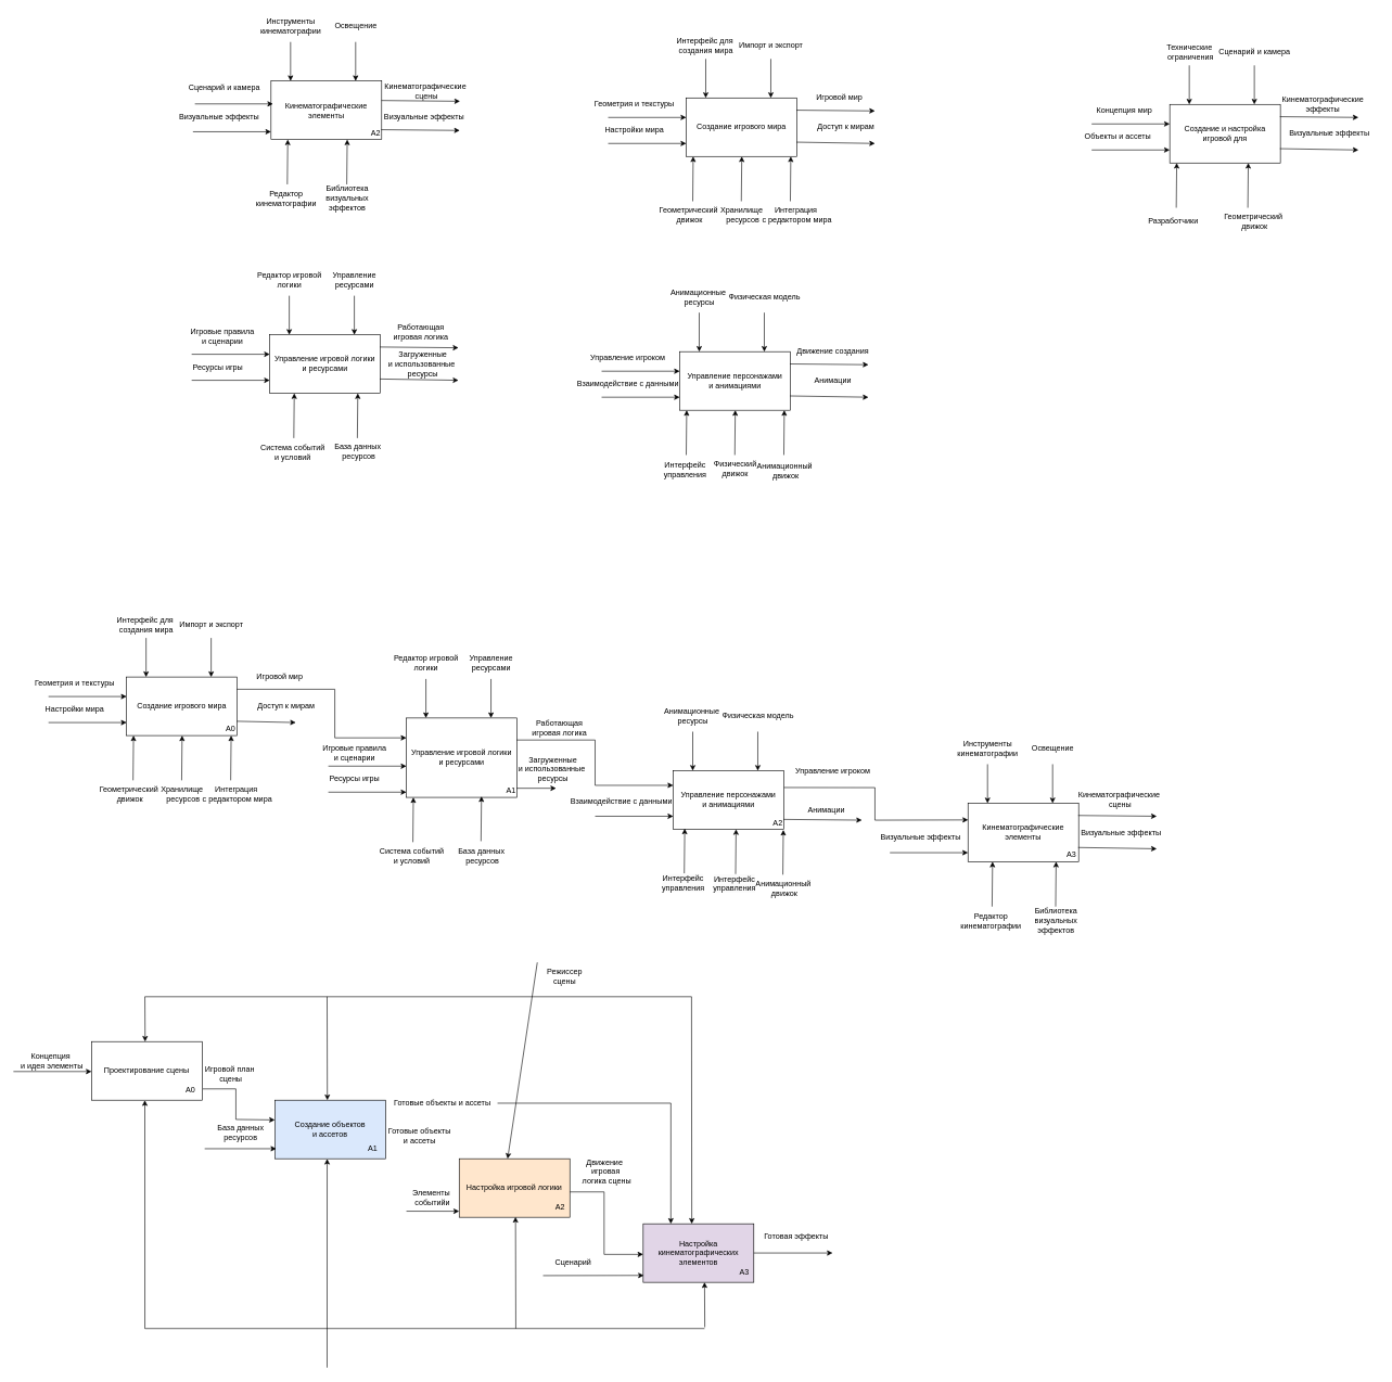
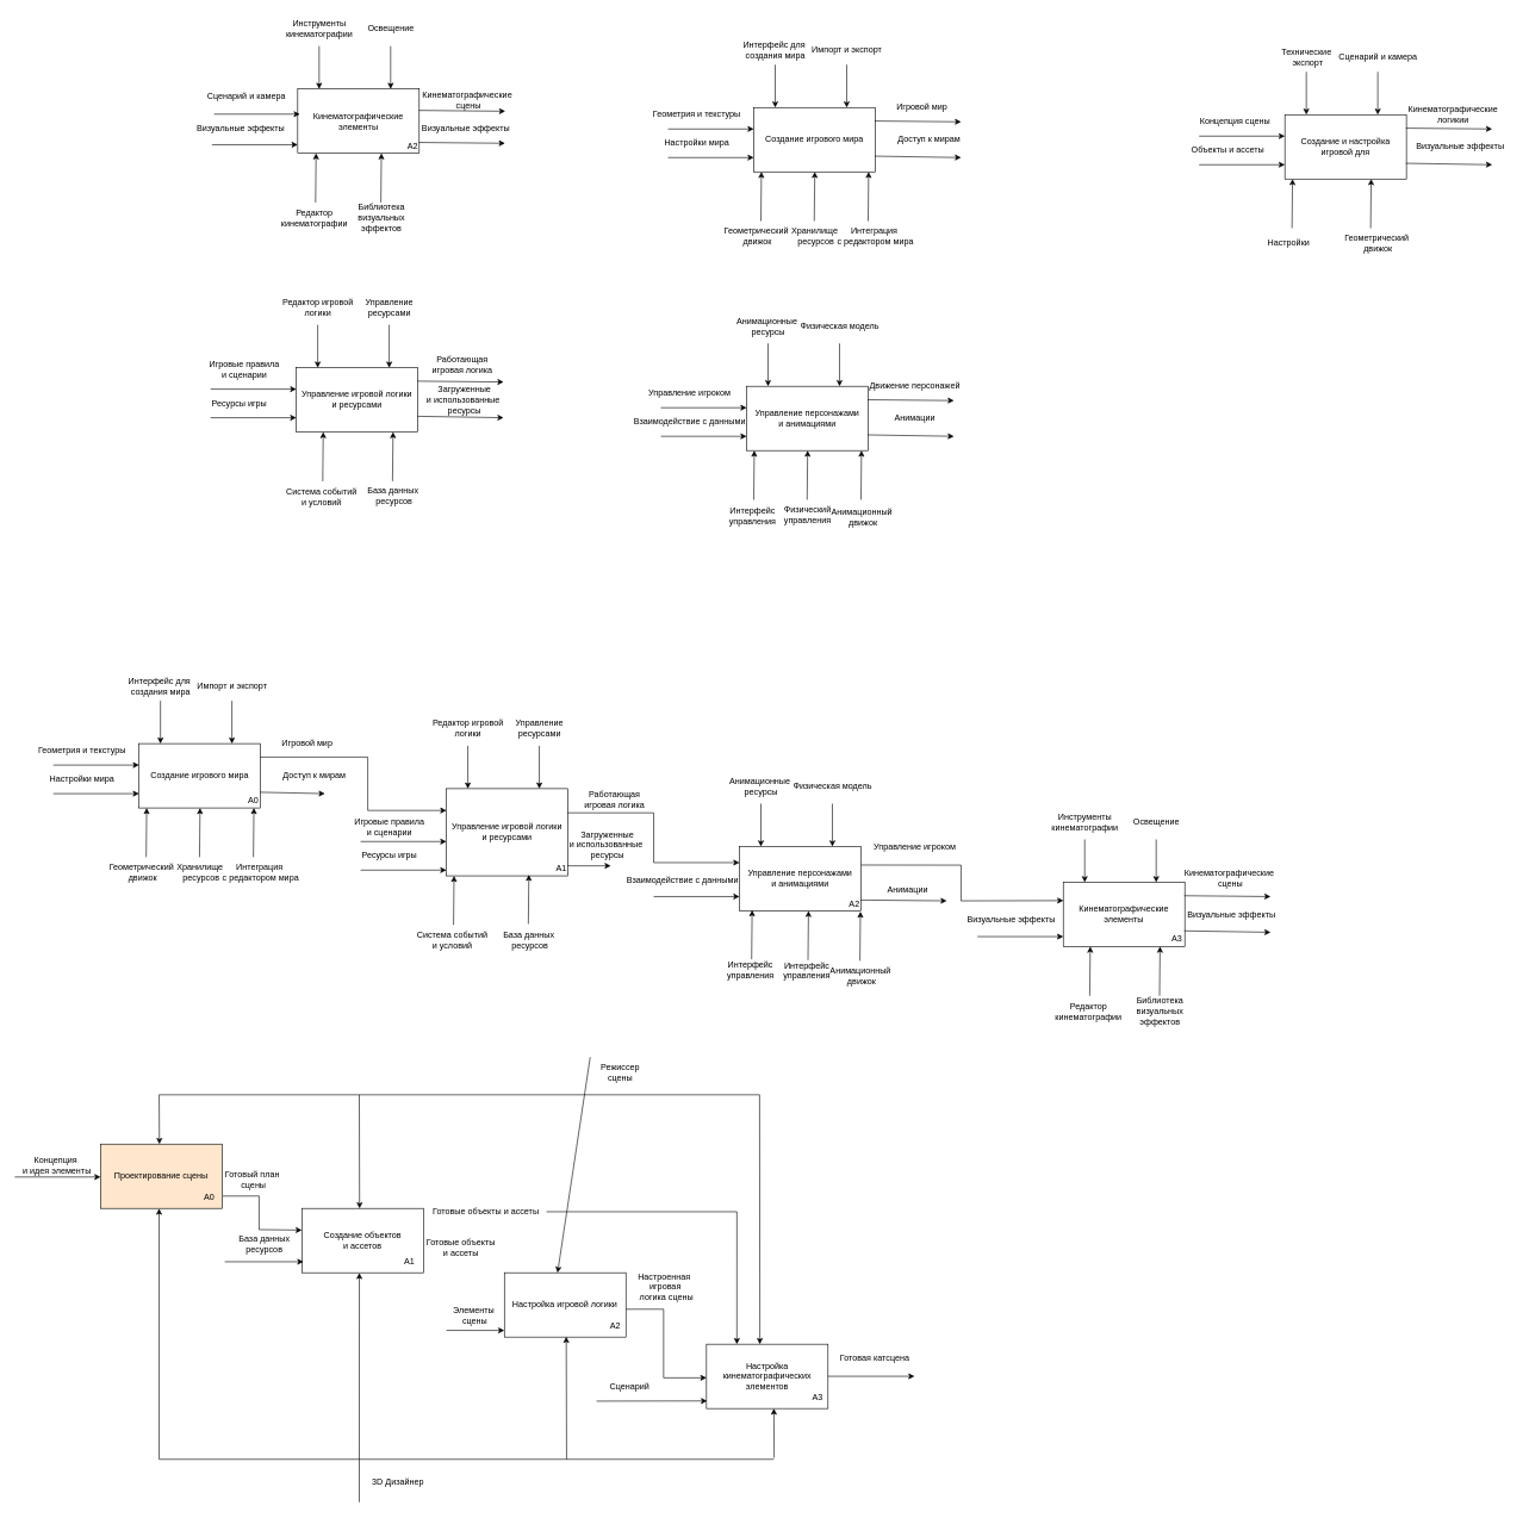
- <mxCell id="189" value="Технические&lt;br&gt;&amp;nbsp;ограничения" style="text;html=1;align=center;verticalAlign=middle;resizable=0;points=[];autosize=1;strokeColor=none;fillColor=none;" vertex="1" parent="1"><mxGeometry x="1777" y="60" width="100" height="40" as="geometry" /></mxCell>
+ <mxCell id="189" value="Технические&lt;br&gt;&amp;nbsp;экспорт" style="text;html=1;align=center;verticalAlign=middle;resizable=0;points=[];autosize=1;strokeColor=none;fillColor=none;" vertex="1" parent="1"><mxGeometry x="1777" y="60" width="100" height="40" as="geometry" /></mxCell>
- <mxCell id="198" value="Кинематографические&lt;br&gt;эффекты" style="text;html=1;align=center;verticalAlign=middle;resizable=0;points=[];autosize=1;strokeColor=none;fillColor=none;" vertex="1" parent="1"><mxGeometry x="1957" y="140" width="150" height="40" as="geometry" /></mxCell>
+ <mxCell id="198" value="Кинематографические&lt;br&gt;логикии" style="text;html=1;align=center;verticalAlign=middle;resizable=0;points=[];autosize=1;strokeColor=none;fillColor=none;" vertex="1" parent="1"><mxGeometry x="1957" y="140" width="150" height="40" as="geometry" /></mxCell>
- <mxCell id="200" value="Концепция мир" style="text;html=1;align=center;verticalAlign=middle;resizable=0;points=[];autosize=1;strokeColor=none;fillColor=none;" vertex="1" parent="1"><mxGeometry x="1667" y="155" width="120" height="30" as="geometry" /></mxCell>
+ <mxCell id="200" value="Концепция сцены" style="text;html=1;align=center;verticalAlign=middle;resizable=0;points=[];autosize=1;strokeColor=none;fillColor=none;" vertex="1" parent="1"><mxGeometry x="1667" y="155" width="120" height="30" as="geometry" /></mxCell>
- <mxCell id="193" value="Разработчики" style="text;html=1;align=center;verticalAlign=middle;resizable=0;points=[];autosize=1;strokeColor=none;fillColor=none;" vertex="1" parent="1"><mxGeometry x="1752" y="325" width="100" height="30" as="geometry" /></mxCell>
+ <mxCell id="193" value="Настройки" style="text;html=1;align=center;verticalAlign=middle;resizable=0;points=[];autosize=1;strokeColor=none;fillColor=none;" vertex="1" parent="1"><mxGeometry x="1752" y="325" width="100" height="30" as="geometry" /></mxCell>
- <mxCell id="38" value="Движение создания" style="text;html=1;align=center;verticalAlign=middle;resizable=0;points=[];autosize=1;strokeColor=none;fillColor=none;" parent="1" vertex="1"><mxGeometry x="1204" y="525" width="150" height="30" as="geometry" /></mxCell>
+ <mxCell id="38" value="Движение персонажей" style="text;html=1;align=center;verticalAlign=middle;resizable=0;points=[];autosize=1;strokeColor=none;fillColor=none;" parent="1" vertex="1"><mxGeometry x="1204" y="525" width="150" height="30" as="geometry" /></mxCell>
- <mxCell id="34" value="Физический&lt;br&gt;движок" style="text;html=1;align=center;verticalAlign=middle;resizable=0;points=[];autosize=1;strokeColor=none;fillColor=none;" parent="1" vertex="1"><mxGeometry x="1084" y="700" width="90" height="40" as="geometry" /></mxCell>
+ <mxCell id="34" value="Физический&lt;br&gt;управления" style="text;html=1;align=center;verticalAlign=middle;resizable=0;points=[];autosize=1;strokeColor=none;fillColor=none;" parent="1" vertex="1"><mxGeometry x="1084" y="700" width="90" height="40" as="geometry" /></mxCell>
- <mxCell id="141" value="Проектирование сцены" style="rounded=0;whiteSpace=wrap;html=1;" parent="1" vertex="1"><mxGeometry x="140.15" y="1600.36" width="170" height="90" as="geometry" /></mxCell>
+ <mxCell id="141" value="Проектирование сцены" style="rounded=0;whiteSpace=wrap;html=1;fillColor=#ffe6cc;" parent="1" vertex="1"><mxGeometry x="140.15" y="1600.36" width="170" height="90" as="geometry" /></mxCell>
- <mxCell id="173" value="Игровой план&amp;nbsp;&lt;br&gt;сцены" style="text;html=1;align=center;verticalAlign=middle;resizable=0;points=[];autosize=1;strokeColor=none;fillColor=none;" parent="1" vertex="1"><mxGeometry x="304" y="1630" width="100" height="40" as="geometry" /></mxCell>
+ <mxCell id="173" value="Готовый план&amp;nbsp;&lt;br&gt;сцены" style="text;html=1;align=center;verticalAlign=middle;resizable=0;points=[];autosize=1;strokeColor=none;fillColor=none;" parent="1" vertex="1"><mxGeometry x="304" y="1630" width="100" height="40" as="geometry" /></mxCell>
- <mxCell id="147" value="Создание объектов&lt;br&gt;и ассетов" style="rounded=0;whiteSpace=wrap;html=1;fillColor=#dae8fc;" parent="1" vertex="1"><mxGeometry x="422.15" y="1690.36" width="170" height="90" as="geometry" /></mxCell>
+ <mxCell id="147" value="Создание объектов&lt;br&gt;и ассетов" style="rounded=0;whiteSpace=wrap;html=1;" parent="1" vertex="1"><mxGeometry x="422.15" y="1690.36" width="170" height="90" as="geometry" /></mxCell>
- <mxCell id="177" value="Движение&amp;nbsp;&lt;br&gt;игровая&lt;br&gt;&amp;nbsp;логика сцены" style="text;html=1;align=center;verticalAlign=middle;resizable=0;points=[];autosize=1;strokeColor=none;fillColor=none;" parent="1" vertex="1"><mxGeometry x="880.15" y="1770" width="100" height="60" as="geometry" /></mxCell>
+ <mxCell id="177" value="Настроенная&amp;nbsp;&lt;br&gt;игровая&lt;br&gt;&amp;nbsp;логика сцены" style="text;html=1;align=center;verticalAlign=middle;resizable=0;points=[];autosize=1;strokeColor=none;fillColor=none;" parent="1" vertex="1"><mxGeometry x="880.15" y="1770" width="100" height="60" as="geometry" /></mxCell>
- <mxCell id="148" value="Настройка игровой логики" style="rounded=0;whiteSpace=wrap;html=1;fillColor=#ffe6cc;" parent="1" vertex="1"><mxGeometry x="705.15" y="1780.36" width="170" height="90" as="geometry" /></mxCell>
+ <mxCell id="148" value="Настройка игровой логики" style="rounded=0;whiteSpace=wrap;html=1;" parent="1" vertex="1"><mxGeometry x="705.15" y="1780.36" width="170" height="90" as="geometry" /></mxCell>
- <mxCell id="172" value="Элементы&lt;br&gt;&amp;nbsp;событийи" style="text;html=1;align=center;verticalAlign=middle;resizable=0;points=[];autosize=1;strokeColor=none;fillColor=none;" parent="1" vertex="1"><mxGeometry x="622" y="1820" width="80" height="40" as="geometry" /></mxCell>
+ <mxCell id="172" value="Элементы&lt;br&gt;&amp;nbsp;сцены" style="text;html=1;align=center;verticalAlign=middle;resizable=0;points=[];autosize=1;strokeColor=none;fillColor=none;" parent="1" vertex="1"><mxGeometry x="622" y="1820" width="80" height="40" as="geometry" /></mxCell>
- <mxCell id="152" value="Готовая эффекты" style="text;html=1;align=center;verticalAlign=middle;resizable=0;points=[];autosize=1;strokeColor=none;fillColor=none;" parent="1" vertex="1"><mxGeometry x="1162.86" y="1885.36" width="120" height="30" as="geometry" /></mxCell>
+ <mxCell id="152" value="Готовая катсцена" style="text;html=1;align=center;verticalAlign=middle;resizable=0;points=[];autosize=1;strokeColor=none;fillColor=none;" parent="1" vertex="1"><mxGeometry x="1162.86" y="1885.36" width="120" height="30" as="geometry" /></mxCell>
- <mxCell id="149" value="Настройка кинематографических элементов" style="rounded=0;whiteSpace=wrap;html=1;fillColor=#e1d5e7;" parent="1" vertex="1"><mxGeometry x="987.86" y="1880.36" width="170" height="90" as="geometry" /></mxCell>
+ <mxCell id="149" value="Настройка кинематографических элементов" style="rounded=0;whiteSpace=wrap;html=1;" parent="1" vertex="1"><mxGeometry x="987.86" y="1880.36" width="170" height="90" as="geometry" /></mxCell>
+ <mxCell id="162" value="3D Дизайнер" style="text;html=1;align=center;verticalAlign=middle;resizable=0;points=[];autosize=1;strokeColor=none;fillColor=none;" parent="1" vertex="1"><mxGeometry x="506.15" y="2058.36" width="100" height="30" as="geometry" /></mxCell>
